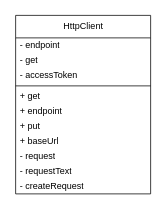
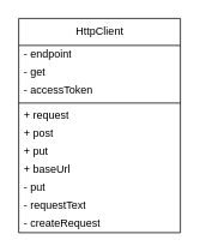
- <mxCell id="7" value="+ get" style="text;html=1;strokeColor=none;fillColor=none;align=left;verticalAlign=middle;spacingLeft=4;spacingRight=4;overflow=hidden;rotatable=0;points=[[0,0.5],[1,0.5]];portConstraint=eastwest;" parent="2" vertex="1"><mxGeometry y="98" width="180" height="20" as="geometry" /></mxCell>
+ <mxCell id="7" value="+ request" style="text;html=1;strokeColor=none;fillColor=none;align=left;verticalAlign=middle;spacingLeft=4;spacingRight=4;overflow=hidden;rotatable=0;points=[[0,0.5],[1,0.5]];portConstraint=eastwest;" parent="2" vertex="1"><mxGeometry y="98" width="180" height="20" as="geometry" /></mxCell>
- <mxCell id="8" value="+ endpoint" style="text;html=1;strokeColor=none;fillColor=none;align=left;verticalAlign=middle;spacingLeft=4;spacingRight=4;overflow=hidden;rotatable=0;points=[[0,0.5],[1,0.5]];portConstraint=eastwest;" parent="2" vertex="1"><mxGeometry y="118" width="180" height="20" as="geometry" /></mxCell>
+ <mxCell id="8" value="+ post" style="text;html=1;strokeColor=none;fillColor=none;align=left;verticalAlign=middle;spacingLeft=4;spacingRight=4;overflow=hidden;rotatable=0;points=[[0,0.5],[1,0.5]];portConstraint=eastwest;" parent="2" vertex="1"><mxGeometry y="118" width="180" height="20" as="geometry" /></mxCell>
- <mxCell id="11" value="- request" style="text;html=1;strokeColor=none;fillColor=none;align=left;verticalAlign=middle;spacingLeft=4;spacingRight=4;overflow=hidden;rotatable=0;points=[[0,0.5],[1,0.5]];portConstraint=eastwest;" parent="2" vertex="1"><mxGeometry y="178" width="180" height="20" as="geometry" /></mxCell>
+ <mxCell id="11" value="- put" style="text;html=1;strokeColor=none;fillColor=none;align=left;verticalAlign=middle;spacingLeft=4;spacingRight=4;overflow=hidden;rotatable=0;points=[[0,0.5],[1,0.5]];portConstraint=eastwest;" parent="2" vertex="1"><mxGeometry y="178" width="180" height="20" as="geometry" /></mxCell>
